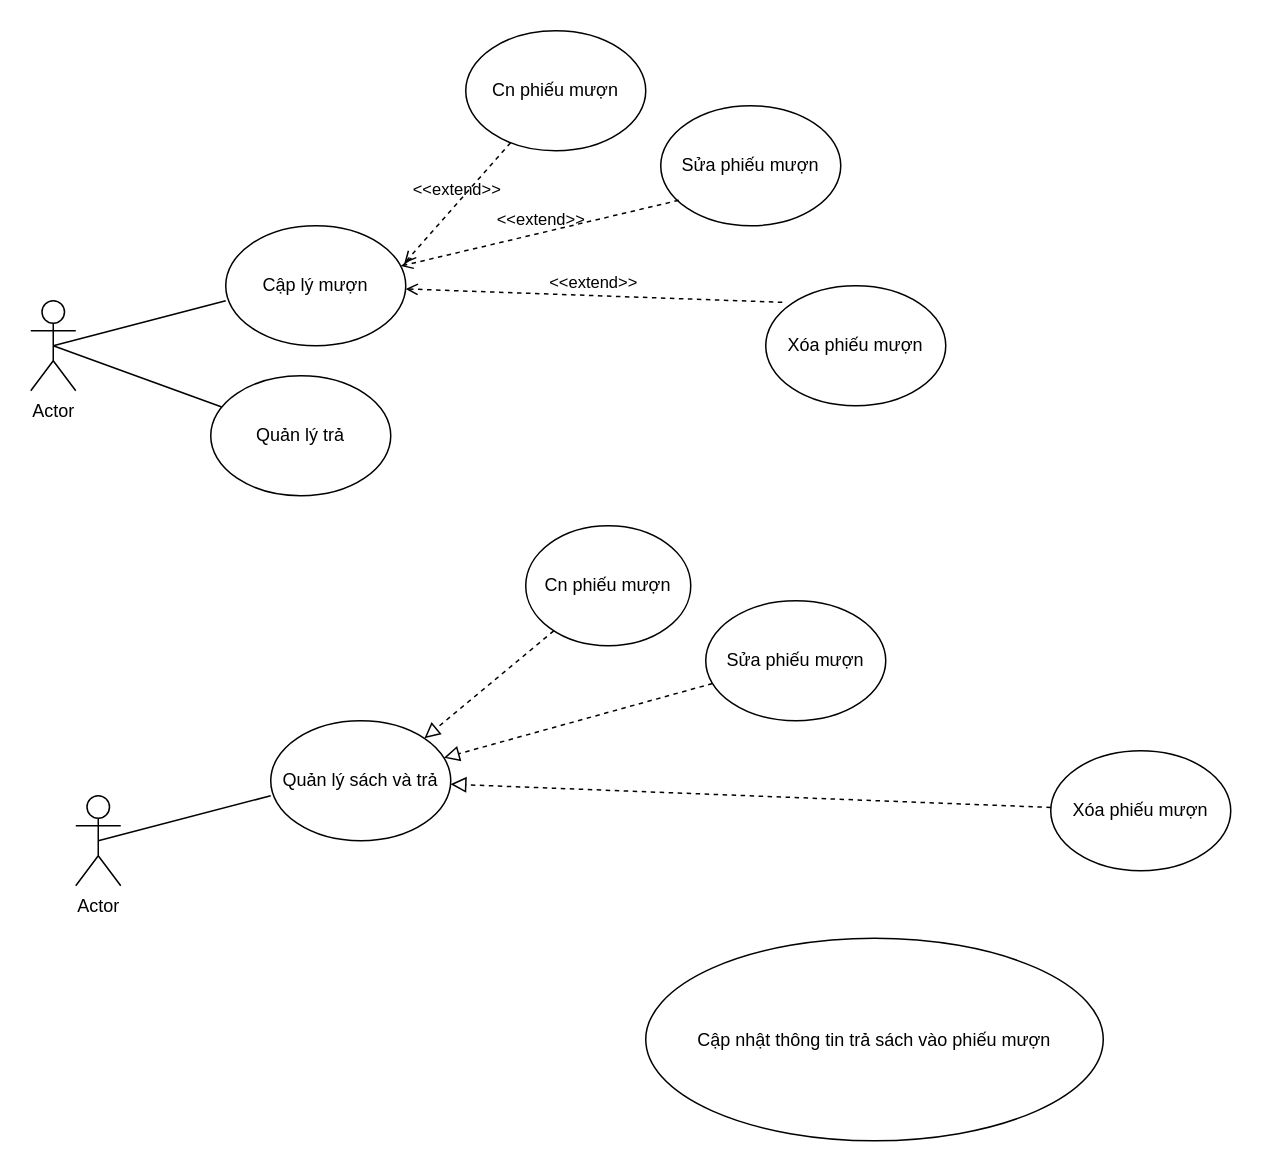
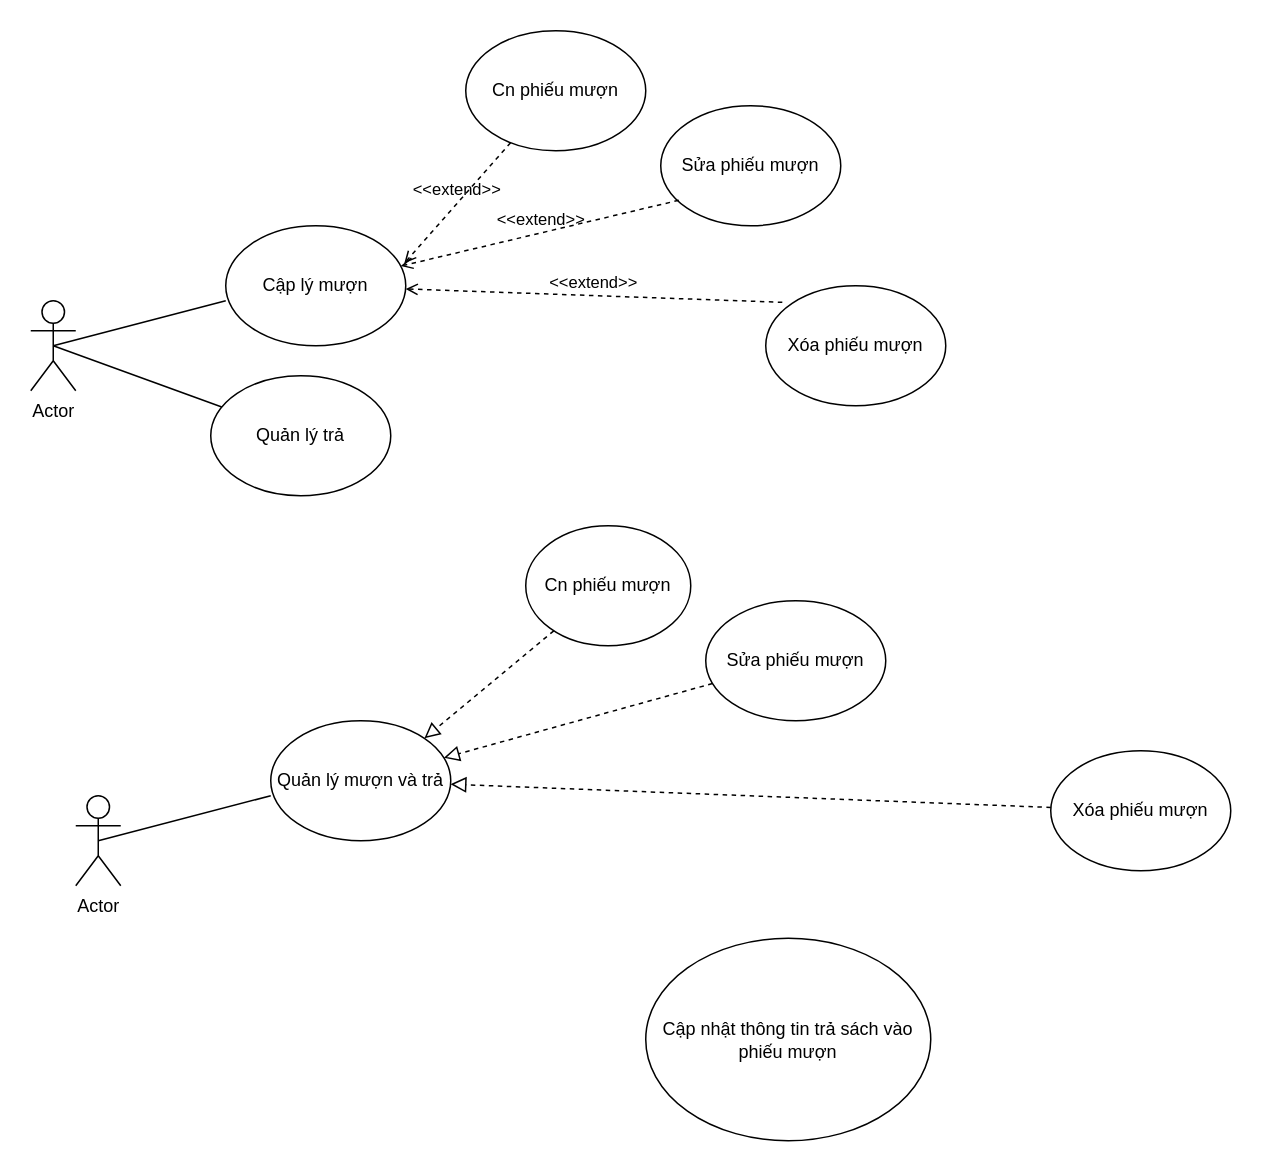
- <mxCell id="14" value="Quản lý sách và trả" style="ellipse;whiteSpace=wrap;html=1;" parent="1" vertex="1"><mxGeometry x="180" y="480" width="120" height="80" as="geometry" /></mxCell>
+ <mxCell id="14" value="Quản lý mượn và trả" style="ellipse;whiteSpace=wrap;html=1;" parent="1" vertex="1"><mxGeometry x="180" y="480" width="120" height="80" as="geometry" /></mxCell>
- <mxCell id="22" value="Cập nhật thông tin trả sách vào phiếu mượn" style="ellipse;whiteSpace=wrap;html=1;" parent="1" vertex="1"><mxGeometry x="430" y="625" width="305" height="135" as="geometry" /></mxCell>
+ <mxCell id="22" value="Cập nhật thông tin trả sách vào phiếu mượn" style="ellipse;whiteSpace=wrap;html=1;" parent="1" vertex="1"><mxGeometry x="430" y="625" width="190" height="135" as="geometry" /></mxCell>
